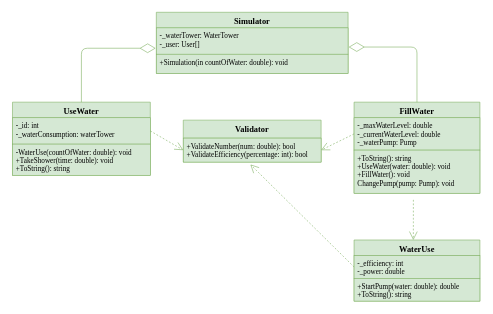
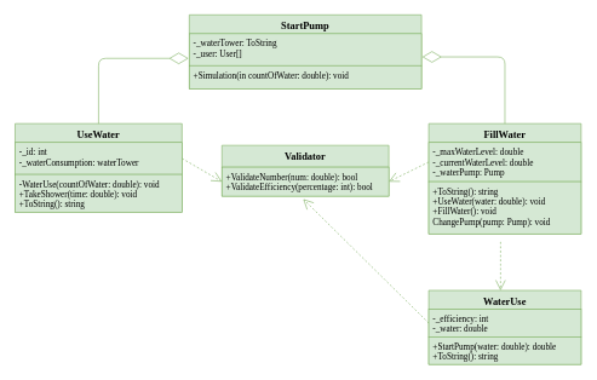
- <mxCell id="11" value="Simulator" style="swimlane;fontStyle=1;align=center;verticalAlign=top;childLayout=stackLayout;horizontal=1;startSize=26;horizontalStack=0;resizeParent=1;resizeParentMax=0;resizeLast=0;collapsible=1;marginBottom=0;fillColor=#d5e8d4;strokeColor=#82b366;fontFamily=Times New Roman;fontSize=14;" vertex="1" parent="1"><mxGeometry x="260" y="20" width="320" height="102" as="geometry" /></mxCell>
+ <mxCell id="11" value="StartPump" style="swimlane;fontStyle=1;align=center;verticalAlign=top;childLayout=stackLayout;horizontal=1;startSize=26;horizontalStack=0;resizeParent=1;resizeParentMax=0;resizeLast=0;collapsible=1;marginBottom=0;fillColor=#d5e8d4;strokeColor=#82b366;fontFamily=Times New Roman;fontSize=14;" vertex="1" parent="1"><mxGeometry x="260" y="20" width="320" height="102" as="geometry" /></mxCell>
- <mxCell id="12" value="-_waterTower: WaterTower&#10;-_user: User[]" style="text;strokeColor=#82b366;fillColor=#d5e8d4;align=left;verticalAlign=top;spacingLeft=4;spacingRight=4;overflow=hidden;rotatable=0;points=[[0,0.5],[1,0.5]];portConstraint=eastwest;fontFamily=Times New Roman;fontSize=12;" vertex="1" parent="11"><mxGeometry y="26" width="320" height="44" as="geometry" /></mxCell>
+ <mxCell id="12" value="-_waterTower: ToString&#10;-_user: User[]" style="text;strokeColor=#82b366;fillColor=#d5e8d4;align=left;verticalAlign=top;spacingLeft=4;spacingRight=4;overflow=hidden;rotatable=0;points=[[0,0.5],[1,0.5]];portConstraint=eastwest;fontFamily=Times New Roman;fontSize=12;" vertex="1" parent="11"><mxGeometry y="26" width="320" height="44" as="geometry" /></mxCell>
- <mxCell id="9" value="-_efficiency: int&#10;-_power: double&#10;" style="text;strokeColor=#82b366;fillColor=#d5e8d4;align=left;verticalAlign=top;spacingLeft=4;spacingRight=4;overflow=hidden;rotatable=0;points=[[0,0.5],[1,0.5]];portConstraint=eastwest;fontFamily=Times New Roman;fontSize=12;" vertex="1" parent="8"><mxGeometry y="26" width="210" height="38" as="geometry" /></mxCell>
+ <mxCell id="9" value="-_efficiency: int&#10;-_water: double&#10;" style="text;strokeColor=#82b366;fillColor=#d5e8d4;align=left;verticalAlign=top;spacingLeft=4;spacingRight=4;overflow=hidden;rotatable=0;points=[[0,0.5],[1,0.5]];portConstraint=eastwest;fontFamily=Times New Roman;fontSize=12;" vertex="1" parent="8"><mxGeometry y="26" width="210" height="38" as="geometry" /></mxCell>
